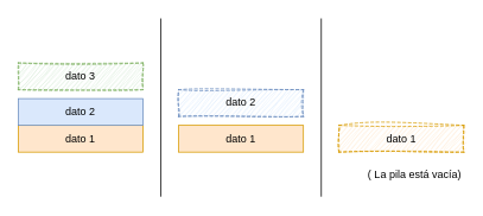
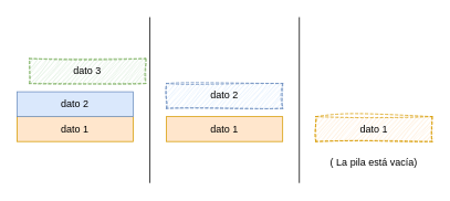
- <mxCell id="8" value="dato 3" style="rounded=0;whiteSpace=wrap;html=1;fillColor=#d5e8d4;strokeColor=#82b366;dashed=1;glass=0;shadow=0;sketch=1;curveFitting=1;jiggle=2;" vertex="1" parent="1"><mxGeometry x="20" y="70" width="140" height="30" as="geometry" /></mxCell>
+ <mxCell id="8" value="dato 3" style="rounded=0;whiteSpace=wrap;html=1;fillColor=#d5e8d4;strokeColor=#82b366;dashed=1;glass=0;shadow=0;sketch=1;curveFitting=1;jiggle=2;" vertex="1" parent="1"><mxGeometry x="35" y="70" width="140" height="30" as="geometry" /></mxCell>
- <mxCell id="10" value="( La pila está vacía)" style="text;html=1;align=center;verticalAlign=middle;whiteSpace=wrap;rounded=0;" vertex="1" parent="1"><mxGeometry x="395" y="180" width="140" height="30" as="geometry" /></mxCell>
+ <mxCell id="10" value="( La pila está vacía)" style="text;html=1;align=center;verticalAlign=middle;whiteSpace=wrap;rounded=0;" vertex="1" parent="1"><mxGeometry x="380" y="180" width="140" height="30" as="geometry" /></mxCell>
